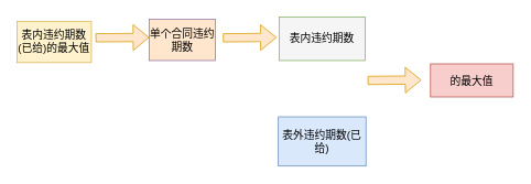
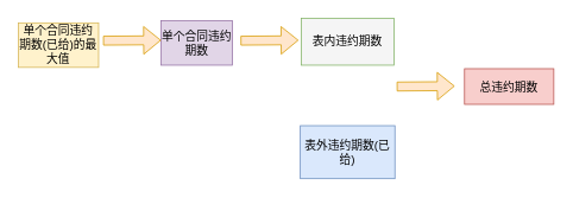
- <mxCell id="6" value="&lt;font style=&quot;font-size: 13px&quot;&gt;单个合同违约期数&lt;/font&gt;" style="rounded=0;whiteSpace=wrap;html=1;fillColor=#ffe6cc;strokeColor=#9673a6;" vertex="1" parent="1"><mxGeometry x="180" y="22.5" width="80" height="50" as="geometry" /></mxCell>
+ <mxCell id="6" value="&lt;font style=&quot;font-size: 13px&quot;&gt;单个合同违约期数&lt;/font&gt;" style="rounded=0;whiteSpace=wrap;html=1;fillColor=#e1d5e7;strokeColor=#9673a6;" vertex="1" parent="1"><mxGeometry x="180" y="22.5" width="80" height="50" as="geometry" /></mxCell>
- <mxCell id="7" value="&lt;font style=&quot;font-size: 13px&quot;&gt;表内违约期数(已给)的最大值&lt;/font&gt;" style="rounded=0;whiteSpace=wrap;html=1;fillColor=#fff2cc;strokeColor=#d6b656;" vertex="1" parent="1"><mxGeometry x="20" y="25" width="90" height="50" as="geometry" /></mxCell>
+ <mxCell id="7" value="&lt;font style=&quot;font-size: 13px&quot;&gt;单个合同违约期数(已给)的最大值&lt;/font&gt;" style="rounded=0;whiteSpace=wrap;html=1;fillColor=#fff2cc;strokeColor=#d6b656;" vertex="1" parent="1"><mxGeometry x="20" y="25" width="90" height="50" as="geometry" /></mxCell>
- <mxCell id="2" value="&lt;font style=&quot;font-size: 13px&quot;&gt;的最大值&lt;/font&gt;" style="rounded=0;whiteSpace=wrap;html=1;fillColor=#f8cecc;strokeColor=#b85450;" vertex="1" parent="1"><mxGeometry x="520" y="76.5" width="100" height="40" as="geometry" /></mxCell>
+ <mxCell id="2" value="&lt;font style=&quot;font-size: 13px&quot;&gt;总违约期数&lt;/font&gt;" style="rounded=0;whiteSpace=wrap;html=1;fillColor=#f8cecc;strokeColor=#b85450;" vertex="1" parent="1"><mxGeometry x="520" y="76.5" width="100" height="40" as="geometry" /></mxCell>
